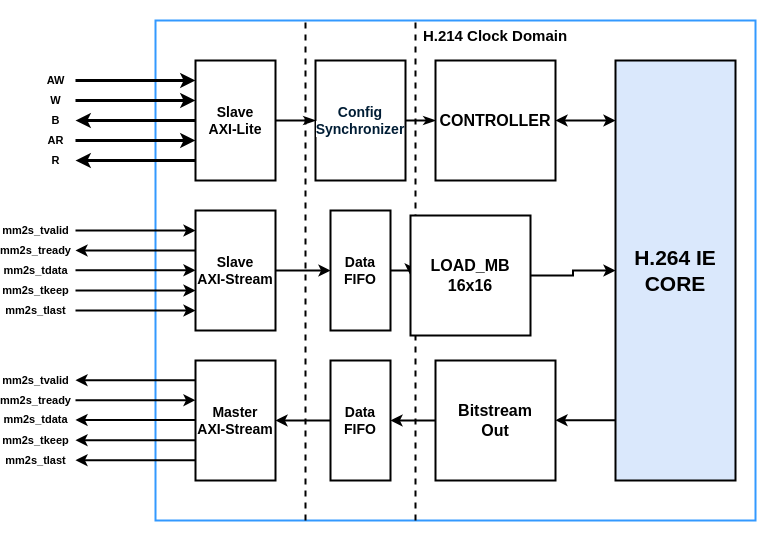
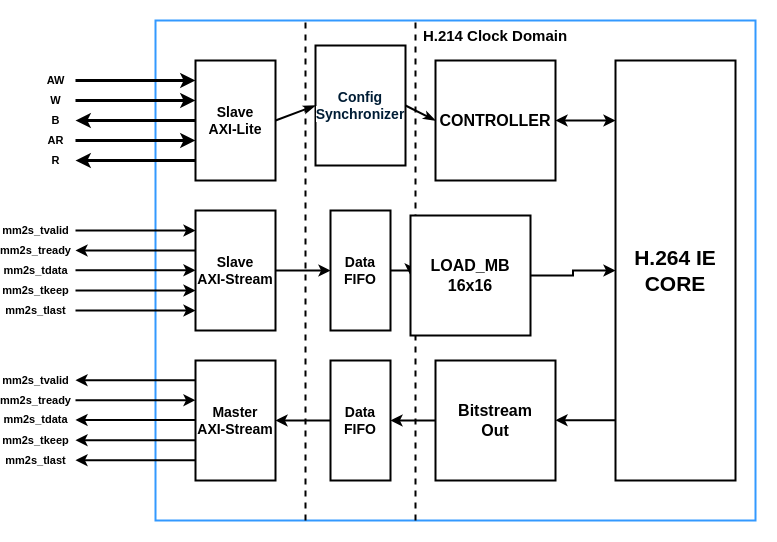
- <mxCell id="13" value="&lt;div style=&quot;font-size: 14px;&quot;&gt;&lt;font style=&quot;font-size: 14px;&quot; face=&quot;Google Sans, Arial, sans-serif&quot; color=&quot;#001d35&quot;&gt;&lt;span style=&quot;background-color: rgb(255, 255, 255);&quot;&gt;Config&lt;/span&gt;&lt;/font&gt;&lt;/div&gt;&lt;div style=&quot;font-size: 14px;&quot;&gt;&lt;font style=&quot;font-size: 14px;&quot; face=&quot;Google Sans, Arial, sans-serif&quot; color=&quot;#001d35&quot;&gt;&lt;span style=&quot;background-color: rgb(255, 255, 255);&quot;&gt;Synchronizer&lt;/span&gt;&lt;/font&gt;&lt;/div&gt;" style="rounded=0;whiteSpace=wrap;html=1;fontStyle=1;strokeWidth=2;align=center;" parent="1" vertex="1"><mxGeometry x="260" y="60" width="90" height="120" as="geometry" /></mxCell>
+ <mxCell id="13" value="&lt;div style=&quot;font-size: 14px;&quot;&gt;&lt;font style=&quot;font-size: 14px;&quot; face=&quot;Google Sans, Arial, sans-serif&quot; color=&quot;#001d35&quot;&gt;&lt;span style=&quot;background-color: rgb(255, 255, 255);&quot;&gt;Config&lt;/span&gt;&lt;/font&gt;&lt;/div&gt;&lt;div style=&quot;font-size: 14px;&quot;&gt;&lt;font style=&quot;font-size: 14px;&quot; face=&quot;Google Sans, Arial, sans-serif&quot; color=&quot;#001d35&quot;&gt;&lt;span style=&quot;background-color: rgb(255, 255, 255);&quot;&gt;Synchronizer&lt;/span&gt;&lt;/font&gt;&lt;/div&gt;" style="rounded=0;whiteSpace=wrap;html=1;fontStyle=1;strokeWidth=2;align=center;" parent="1" vertex="1"><mxGeometry x="260" y="45" width="90" height="120" as="geometry" /></mxCell>
- <mxCell id="39" value="&lt;font style=&quot;font-size: 21px;&quot;&gt;H.264 IE&lt;/font&gt;&lt;div style=&quot;font-size: 21px;&quot;&gt;&lt;font style=&quot;font-size: 21px;&quot;&gt;CORE&lt;/font&gt;&lt;/div&gt;" style="rounded=0;whiteSpace=wrap;html=1;fontStyle=1;strokeWidth=2;fillColor=#dae8fc;" parent="1" vertex="1"><mxGeometry x="560" y="60" width="120" height="420" as="geometry" /></mxCell>
+ <mxCell id="39" value="&lt;font style=&quot;font-size: 21px;&quot;&gt;H.264 IE&lt;/font&gt;&lt;div style=&quot;font-size: 21px;&quot;&gt;&lt;font style=&quot;font-size: 21px;&quot;&gt;CORE&lt;/font&gt;&lt;/div&gt;" style="rounded=0;whiteSpace=wrap;html=1;fontStyle=1;strokeWidth=2;" parent="1" vertex="1"><mxGeometry x="560" y="60" width="120" height="420" as="geometry" /></mxCell>
